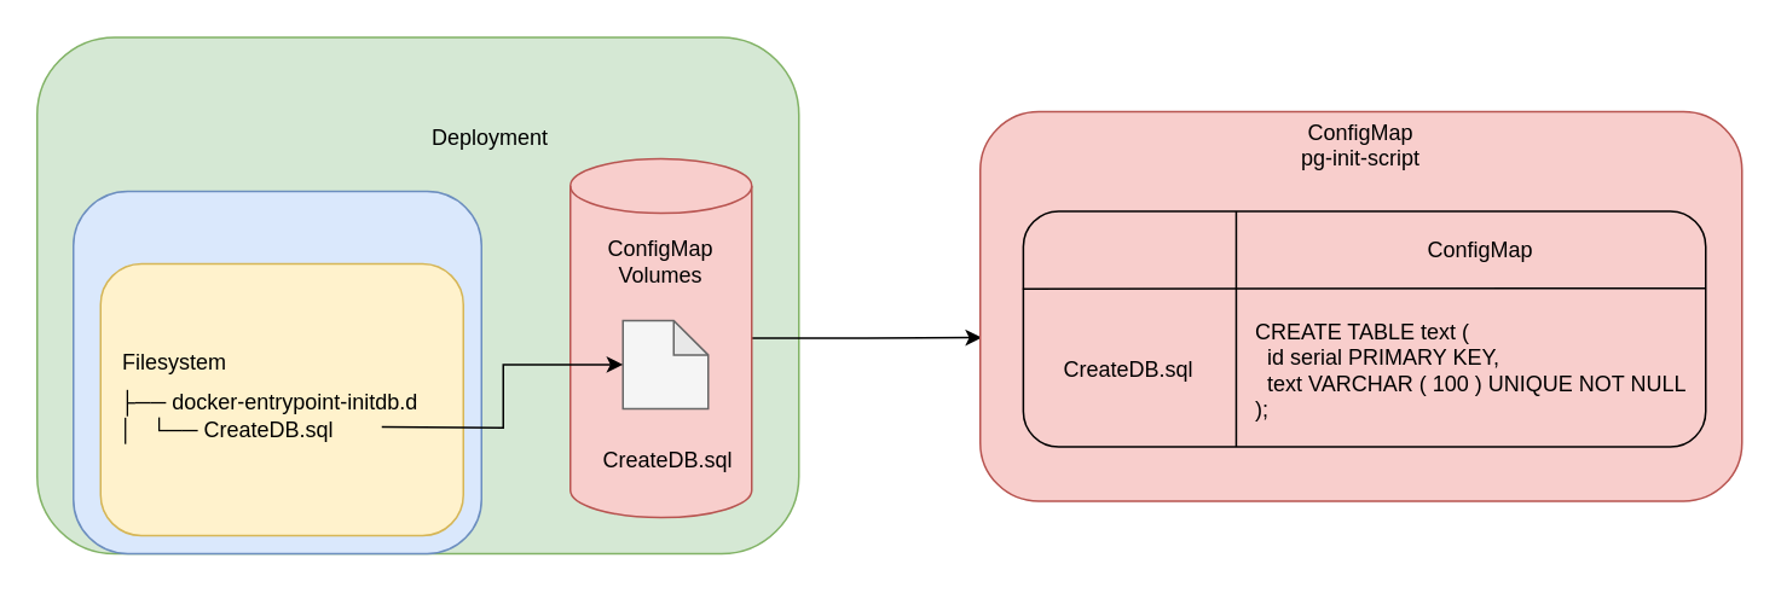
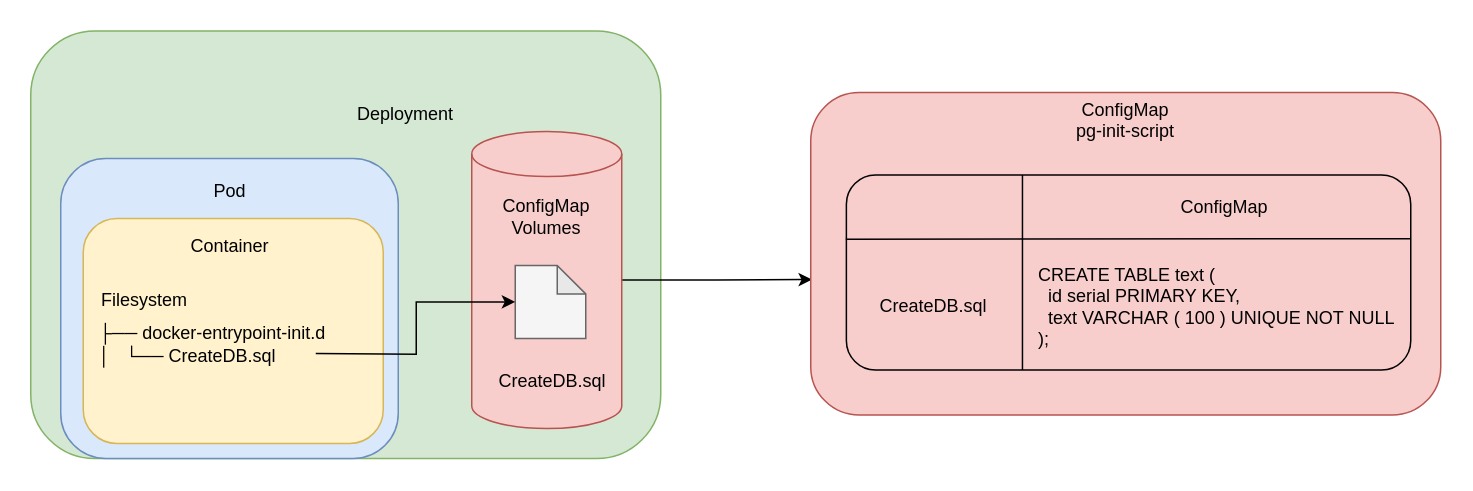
+ <mxCell id="5" value="Pod" style="text;html=1;strokeColor=none;fillColor=none;align=center;verticalAlign=middle;whiteSpace=wrap;rounded=0;fontSize=12;" vertex="1" parent="1"><mxGeometry x="122.5" y="112" width="60" height="30" as="geometry" /></mxCell>
+ <mxCell id="7" value="Container" style="text;html=1;strokeColor=none;fillColor=none;align=center;verticalAlign=middle;whiteSpace=wrap;rounded=0;fontSize=12;" vertex="1" parent="1"><mxGeometry x="122.5" y="149" width="60" height="30" as="geometry" /></mxCell>
- <mxCell id="8" value="&lt;div&gt;├── docker-entrypoint-initdb.d&lt;/div&gt;&lt;div&gt;│&amp;nbsp; &amp;nbsp;└── CreateDB.sql&lt;/div&gt;" style="text;html=1;strokeColor=none;fillColor=none;align=left;verticalAlign=middle;whiteSpace=wrap;rounded=0;fontSize=12;" vertex="1" parent="1"><mxGeometry x="64" y="202" width="186" height="53" as="geometry" /></mxCell>
+ <mxCell id="8" value="&lt;div&gt;├── docker-entrypoint-init.d&lt;/div&gt;&lt;div&gt;│&amp;nbsp; &amp;nbsp;└── CreateDB.sql&lt;/div&gt;" style="text;html=1;strokeColor=none;fillColor=none;align=left;verticalAlign=middle;whiteSpace=wrap;rounded=0;fontSize=12;" vertex="1" parent="1"><mxGeometry x="64" y="202" width="186" height="53" as="geometry" /></mxCell>
